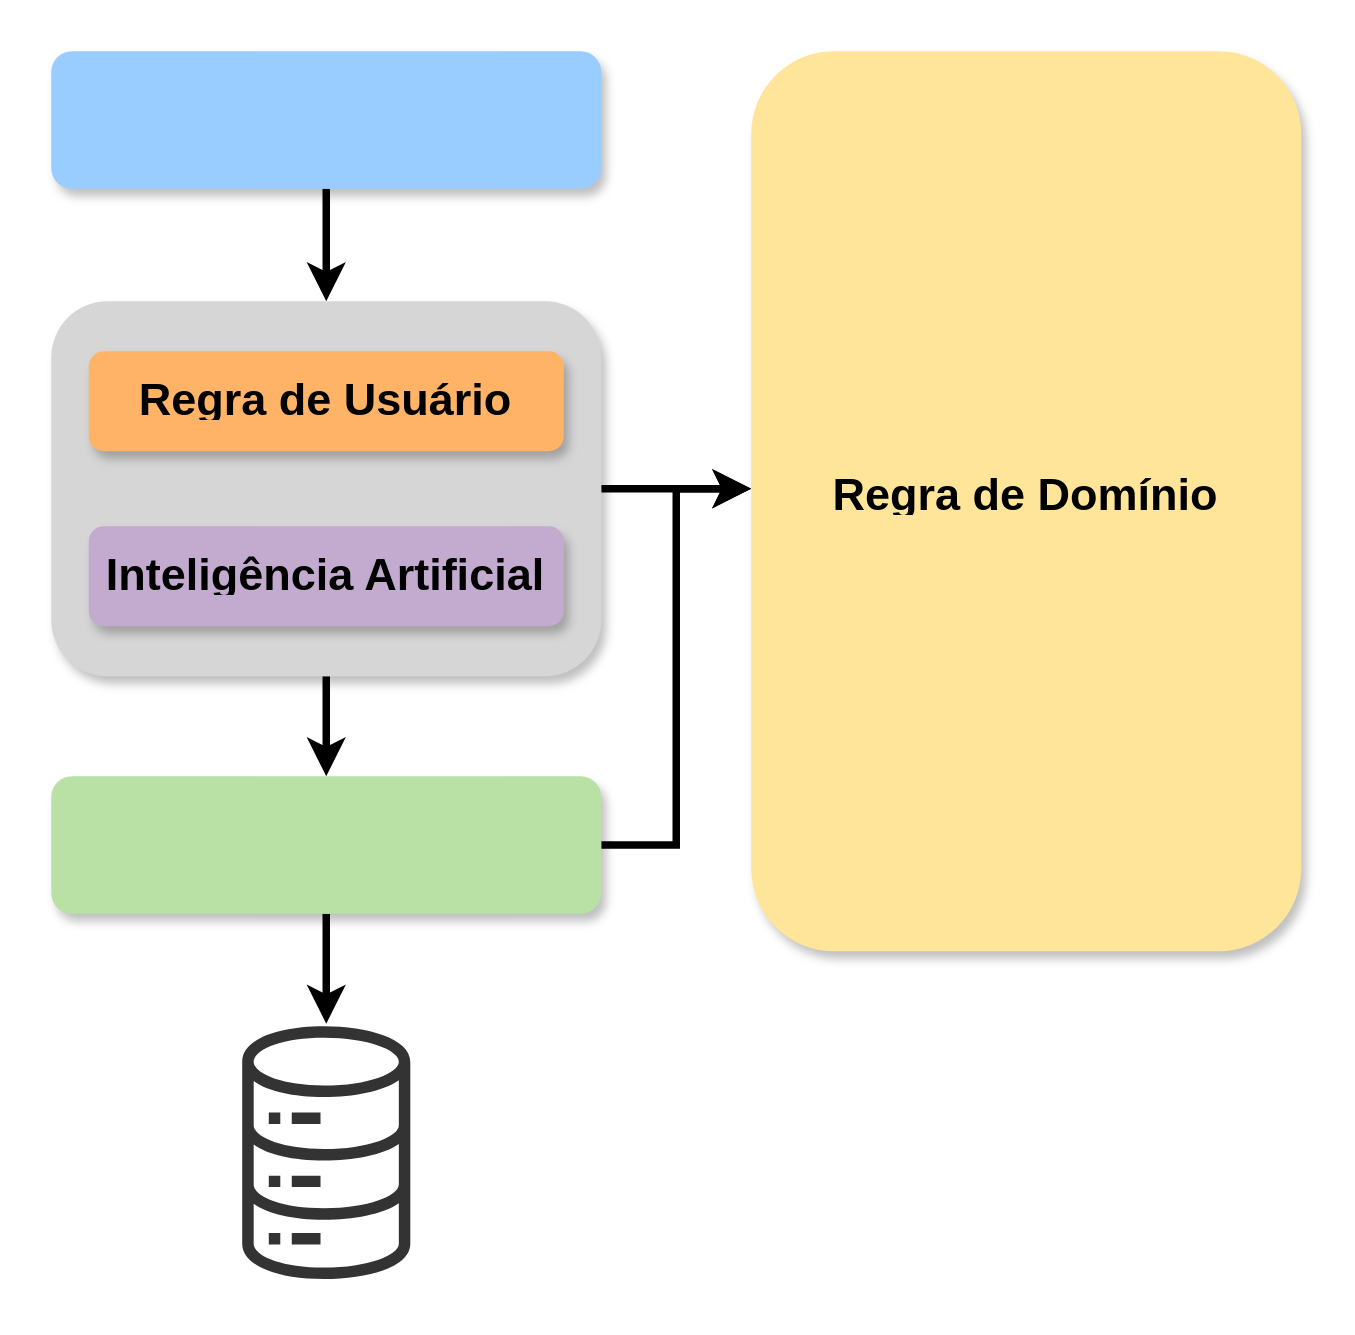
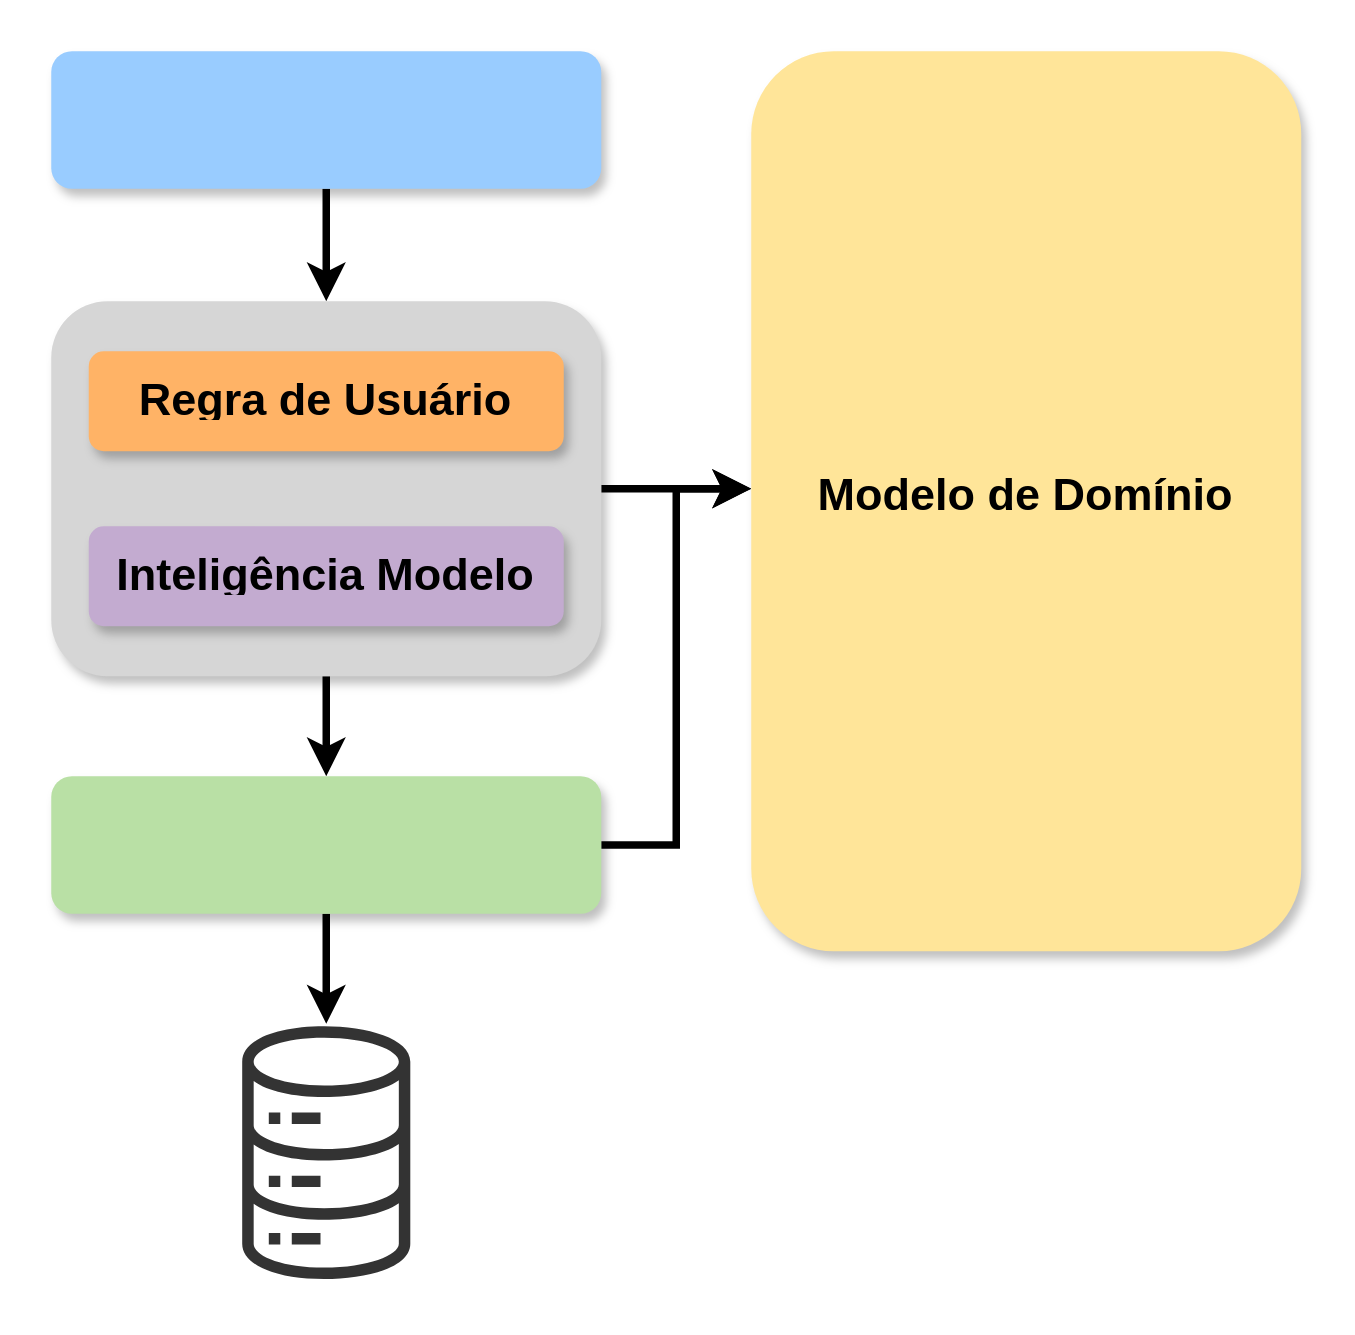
- <mxCell id="11" value="&lt;h1&gt;&lt;font color=&quot;#000000&quot;&gt;Regra de Domínio&lt;/font&gt;&lt;/h1&gt;" style="text;html=1;spacing=5;spacingTop=-20;whiteSpace=wrap;overflow=hidden;strokeColor=none;strokeWidth=4;fillColor=none;gradientColor=#007FFF;fontSize=9;fontColor=#FFFFFF;align=center;verticalAlign=middle;" vertex="1" parent="1"><mxGeometry x="300" y="190" width="220" height="20" as="geometry" /></mxCell>
+ <mxCell id="11" value="&lt;h1&gt;&lt;font color=&quot;#000000&quot;&gt;Modelo de Domínio&lt;/font&gt;&lt;/h1&gt;" style="text;html=1;spacing=5;spacingTop=-20;whiteSpace=wrap;overflow=hidden;strokeColor=none;strokeWidth=4;fillColor=none;gradientColor=#007FFF;fontSize=9;fontColor=#FFFFFF;align=center;verticalAlign=middle;" vertex="1" parent="1"><mxGeometry x="300" y="190" width="220" height="20" as="geometry" /></mxCell>
- <mxCell id="16" value="&lt;h1&gt;&lt;font color=&quot;#000000&quot;&gt;Inteligência Artificial&lt;/font&gt;&lt;/h1&gt;" style="text;html=1;spacing=5;spacingTop=-20;whiteSpace=wrap;overflow=hidden;strokeColor=none;strokeWidth=4;fillColor=none;gradientColor=#007FFF;fontSize=9;fontColor=#FFFFFF;align=center;verticalAlign=middle;" vertex="1" parent="1"><mxGeometry x="20" y="222" width="220" height="20" as="geometry" /></mxCell>
+ <mxCell id="16" value="&lt;h1&gt;&lt;font color=&quot;#000000&quot;&gt;Inteligência Modelo&lt;/font&gt;&lt;/h1&gt;" style="text;html=1;spacing=5;spacingTop=-20;whiteSpace=wrap;overflow=hidden;strokeColor=none;strokeWidth=4;fillColor=none;gradientColor=#007FFF;fontSize=9;fontColor=#FFFFFF;align=center;verticalAlign=middle;" vertex="1" parent="1"><mxGeometry x="20" y="222" width="220" height="20" as="geometry" /></mxCell>
